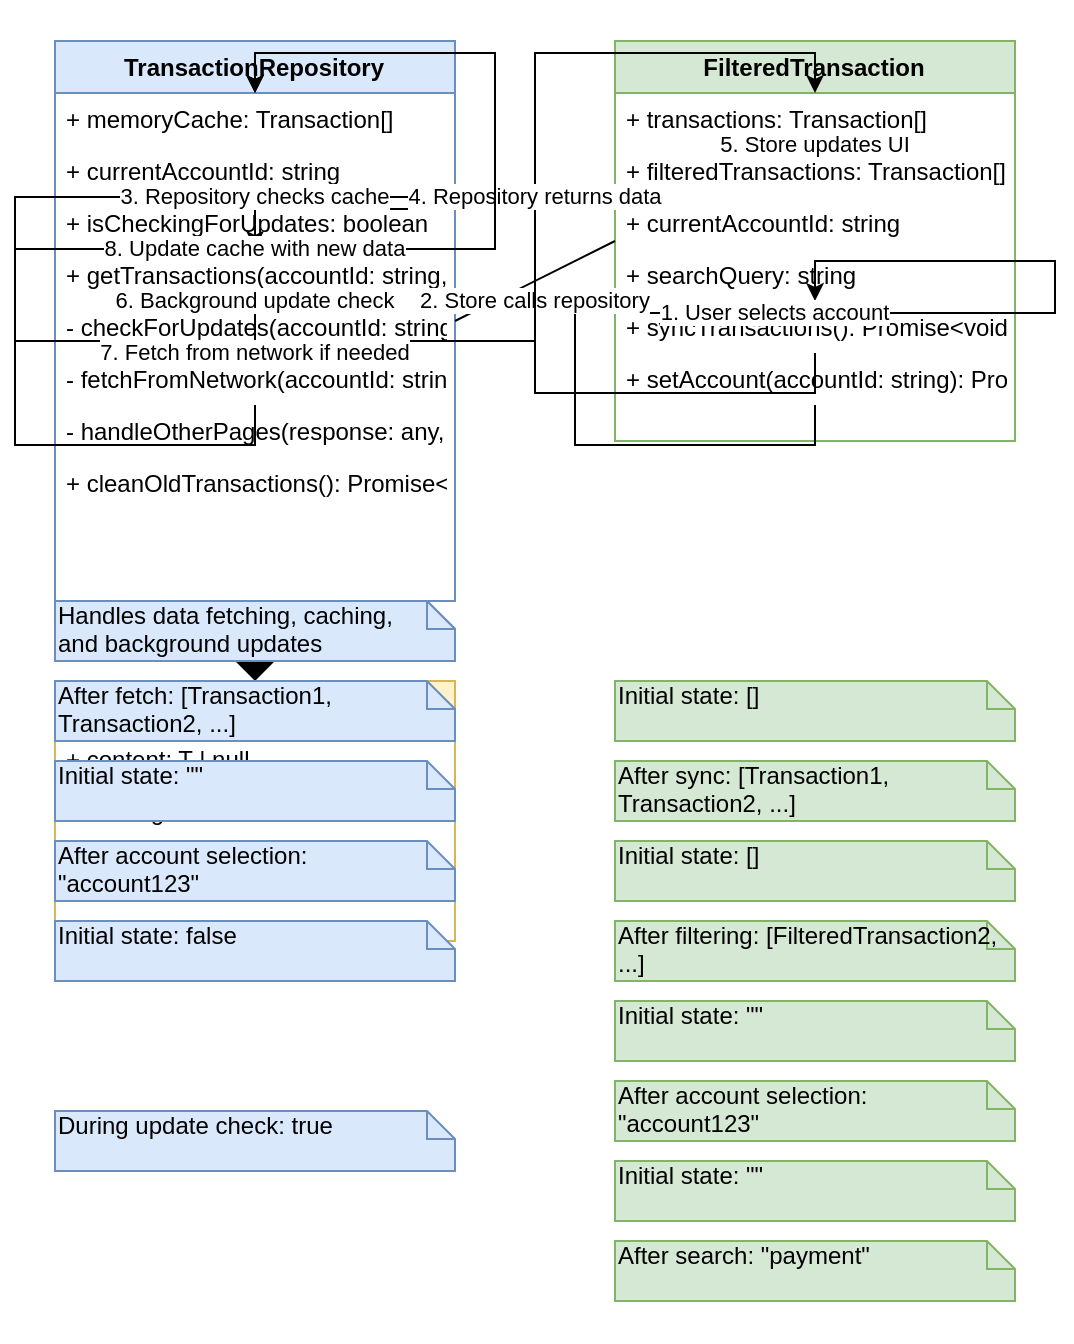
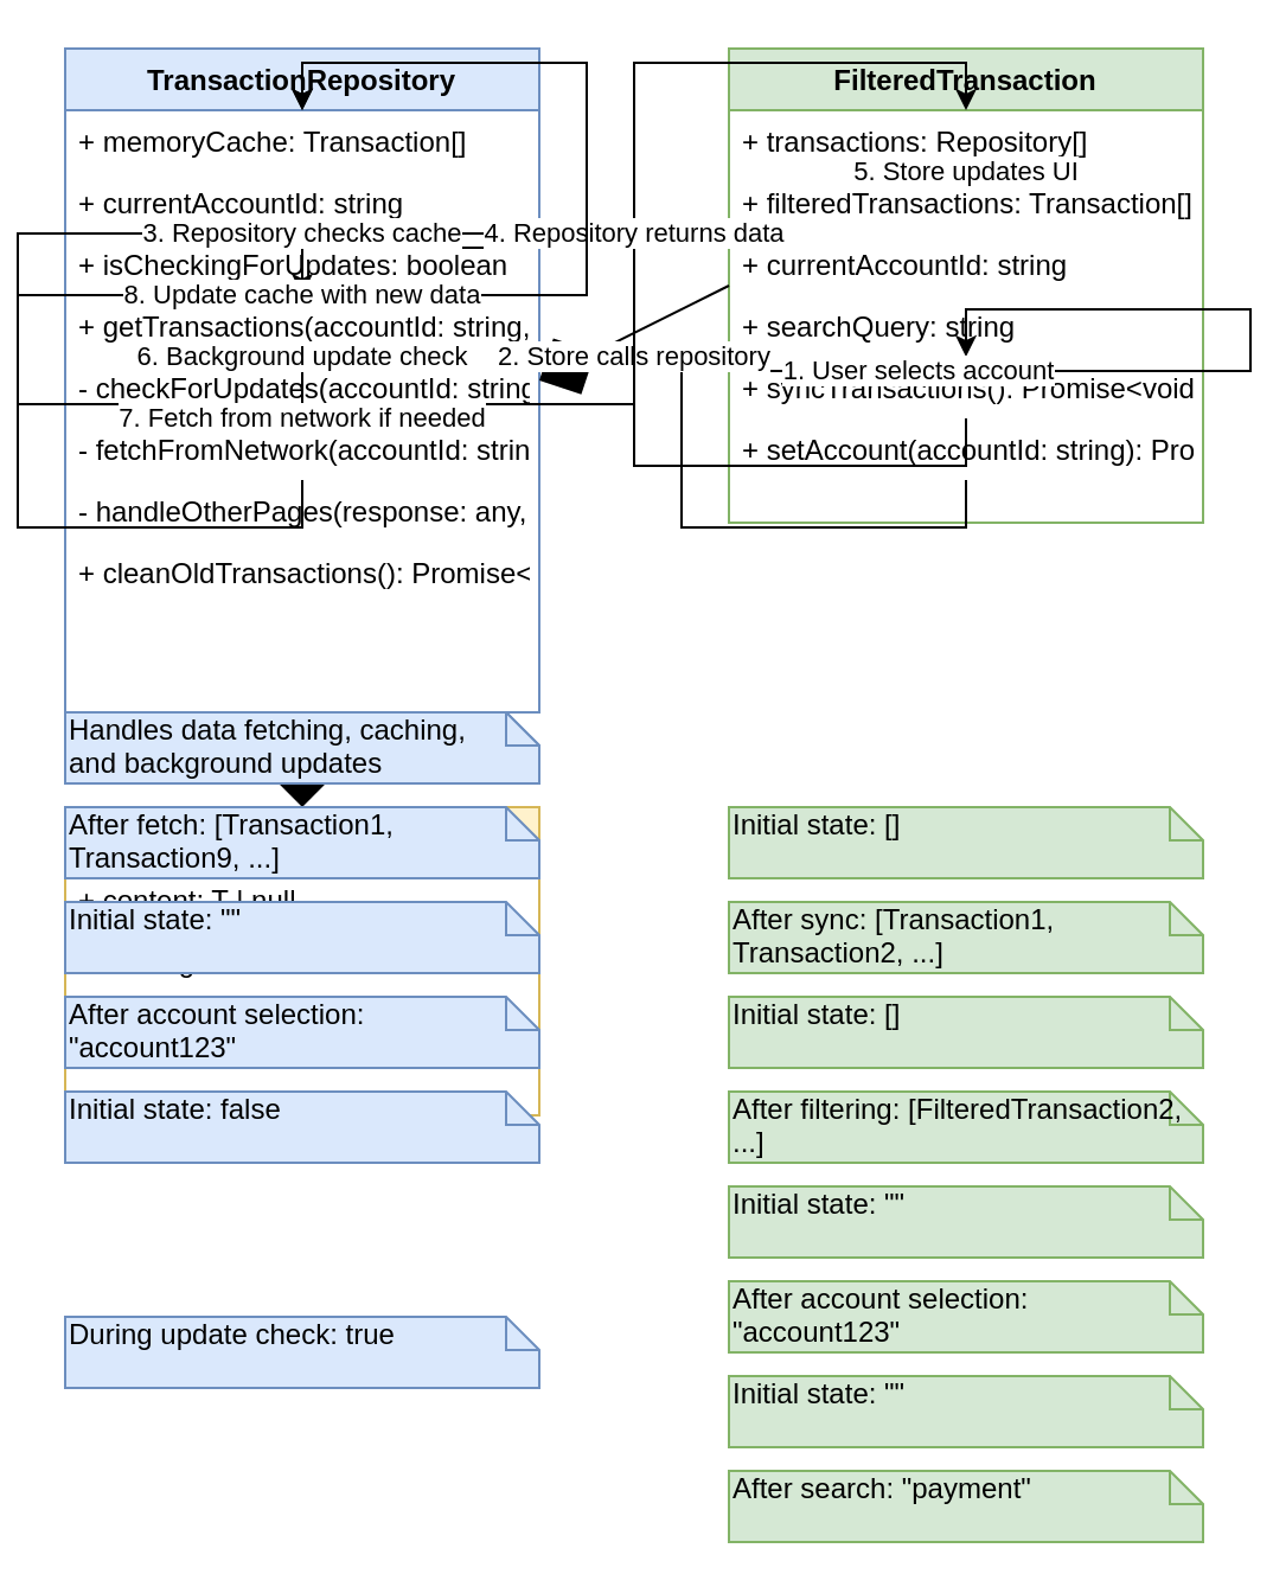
- <mxCell id="12" value="+ transactions: Transaction[]" style="text;strokeColor=none;fillColor=none;align=left;verticalAlign=top;spacingLeft=4;spacingRight=4;overflow=hidden;rotatable=0;points=[[0,0.5],[1,0.5]];portConstraint=eastwest;" vertex="1" parent="11"><mxGeometry y="26" width="200" height="26" as="geometry" /></mxCell>
+ <mxCell id="12" value="+ transactions: Repository[]" style="text;strokeColor=none;fillColor=none;align=left;verticalAlign=top;spacingLeft=4;spacingRight=4;overflow=hidden;rotatable=0;points=[[0,0.5],[1,0.5]];portConstraint=eastwest;" vertex="1" parent="11"><mxGeometry y="26" width="200" height="26" as="geometry" /></mxCell>
- <mxCell id="22" value="" style="endArrow=none;endFill=1;endSize=24;html=1;rounded=0;exitX=0;exitY=0.5;exitDx=0;exitDy=0;entryX=1;entryY=0.5;entryDx=0;entryDy=0;" edge="1" parent="1" source="11" target="2"><mxGeometry width="160" relative="1" as="geometry"><mxPoint x="300" y="120" as="sourcePoint" /><mxPoint x="220" y="120" as="targetPoint" /></mxGeometry></mxCell>
+ <mxCell id="22" value="" style="endArrow=diamond;endFill=1;endSize=24;html=1;rounded=0;exitX=0;exitY=0.5;exitDx=0;exitDy=0;entryX=1;entryY=0.5;entryDx=0;entryDy=0;" edge="1" parent="1" source="11" target="2"><mxGeometry width="160" relative="1" as="geometry"><mxPoint x="300" y="120" as="sourcePoint" /><mxPoint x="220" y="120" as="targetPoint" /></mxGeometry></mxCell>
- <mxCell id="33" value="After fetch: [Transaction1, Transaction2, ...]" style="shape=note;whiteSpace=wrap;html=1;size=14;verticalAlign=top;align=left;spacingTop=-6;fillColor=#dae8fc;strokeColor=#6c8ebf;" vertex="1" parent="1"><mxGeometry x="20" y="340" width="200" height="30" as="geometry" /></mxCell>
+ <mxCell id="33" value="After fetch: [Transaction1, Transaction9, ...]" style="shape=note;whiteSpace=wrap;html=1;size=14;verticalAlign=top;align=left;spacingTop=-6;fillColor=#dae8fc;strokeColor=#6c8ebf;" vertex="1" parent="1"><mxGeometry x="20" y="340" width="200" height="30" as="geometry" /></mxCell>
